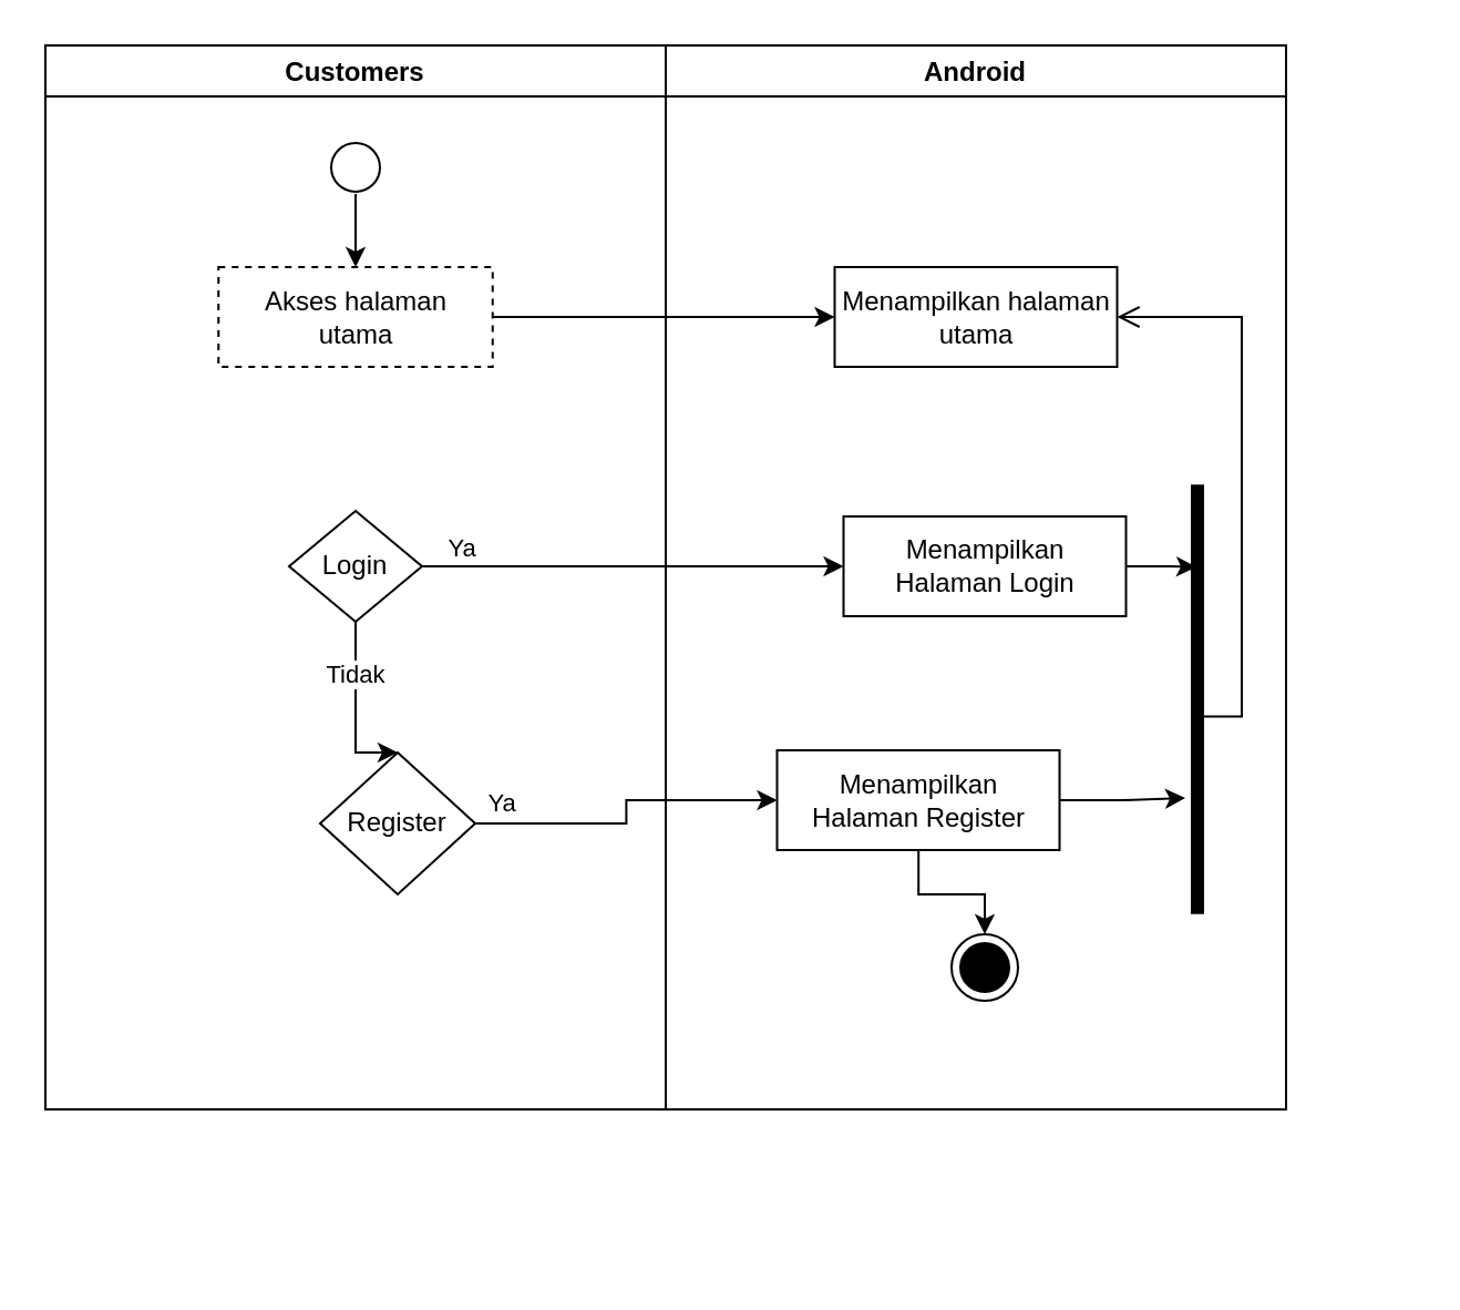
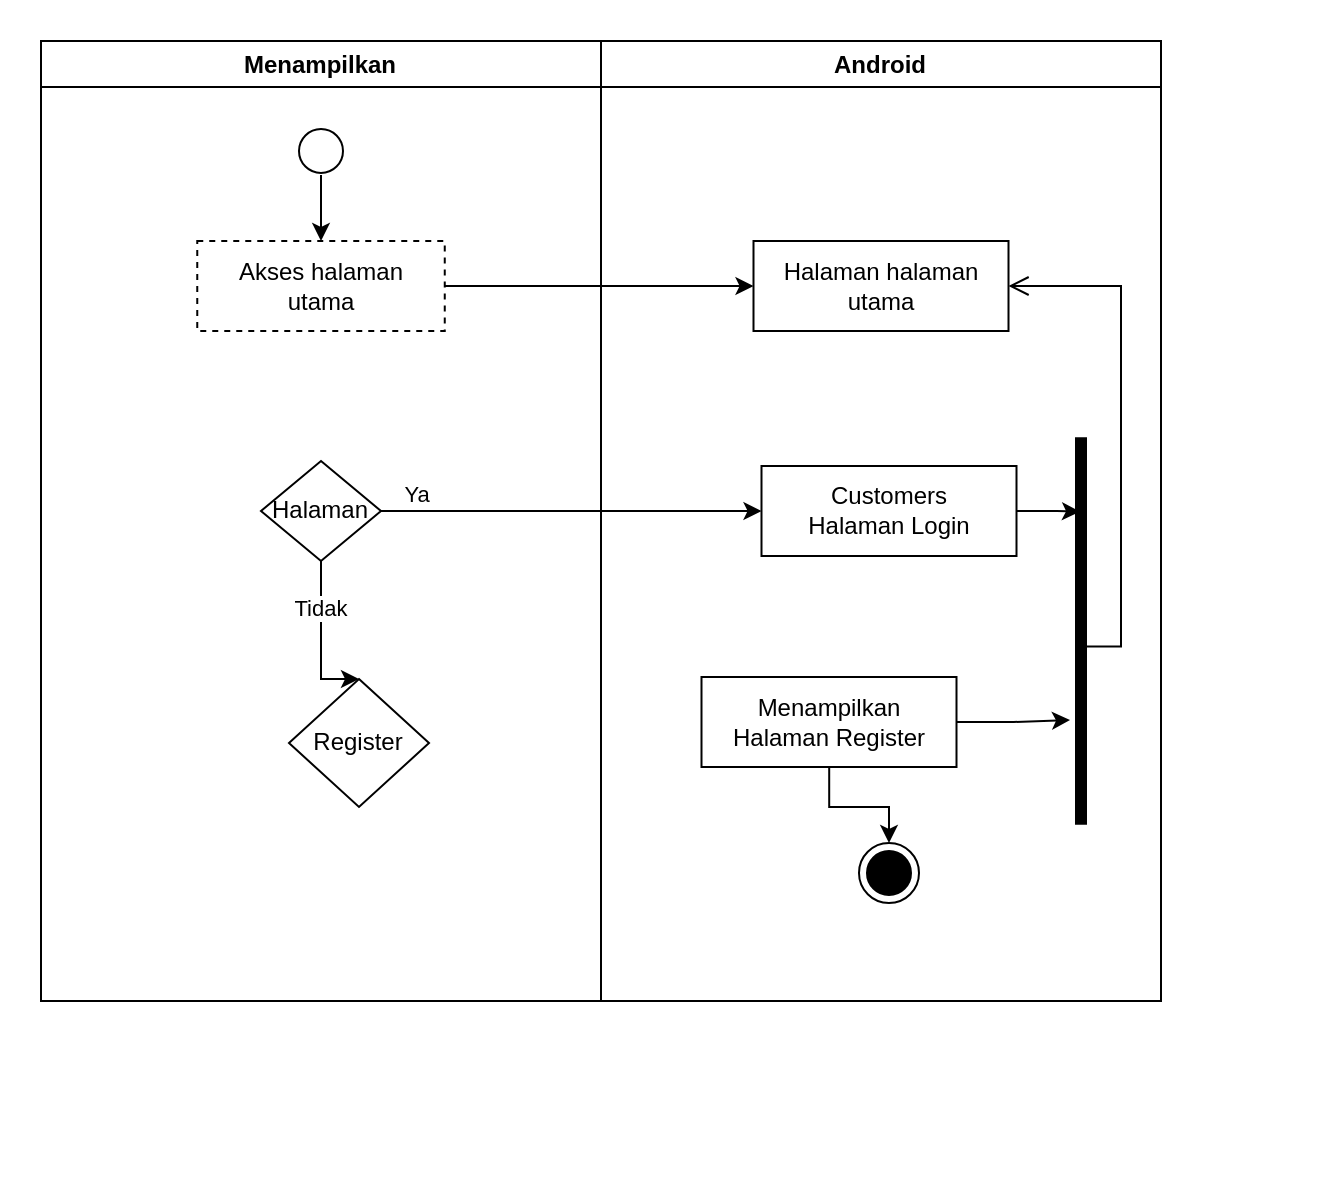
- <mxCell id="5" value="Customers" style="swimlane;fillColor=none;startSize=23;" vertex="1" parent="1"><mxGeometry x="20" y="20" width="280" height="480" as="geometry" /></mxCell>
+ <mxCell id="5" value="Menampilkan" style="swimlane;fillColor=none;startSize=23;" vertex="1" parent="1"><mxGeometry x="20" y="20" width="280" height="480" as="geometry" /></mxCell>
- <mxCell id="7" value="Menampilkan halaman&lt;br&gt;utama" style="html=1;strokeColor=#000000;fillColor=default;" vertex="1" parent="1"><mxGeometry x="376.25" y="120" width="127.5" height="45" as="geometry" /></mxCell>
+ <mxCell id="7" value="Halaman halaman&lt;br&gt;utama" style="html=1;strokeColor=#000000;fillColor=default;" vertex="1" parent="1"><mxGeometry x="376.25" y="120" width="127.5" height="45" as="geometry" /></mxCell>
- <mxCell id="18" value="Login" style="rhombus;whiteSpace=wrap;html=1;" vertex="1" parent="1"><mxGeometry x="130" y="230" width="59.99" height="50" as="geometry" /></mxCell>
+ <mxCell id="18" value="Halaman" style="rhombus;whiteSpace=wrap;html=1;" vertex="1" parent="1"><mxGeometry x="130" y="230" width="59.99" height="50" as="geometry" /></mxCell>
- <mxCell id="9" value="Menampilkan &lt;br&gt;Halaman Login" style="html=1;strokeColor=#000000;fillColor=default;" vertex="1" parent="1"><mxGeometry x="380.25" y="232.5" width="127.5" height="45" as="geometry" /></mxCell>
+ <mxCell id="9" value="Customers &lt;br&gt;Halaman Login" style="html=1;strokeColor=#000000;fillColor=default;" vertex="1" parent="1"><mxGeometry x="380.25" y="232.5" width="127.5" height="45" as="geometry" /></mxCell>
- <mxCell id="24" style="edgeStyle=orthogonalEdgeStyle;rounded=0;orthogonalLoop=1;jettySize=auto;html=1;exitX=1;exitY=0.5;exitDx=0;exitDy=0;entryX=0;entryY=0.5;entryDx=0;entryDy=0;" edge="1" parent="1" source="19" target="12"><mxGeometry relative="1" as="geometry" /></mxCell>
- <mxCell id="25" value="Ya" style="edgeLabel;html=1;align=center;verticalAlign=middle;resizable=0;points=[];" vertex="1" connectable="0" parent="24"><mxGeometry x="-0.853" y="1" relative="1" as="geometry"><mxPoint y="-9" as="offset" /></mxGeometry></mxCell>
